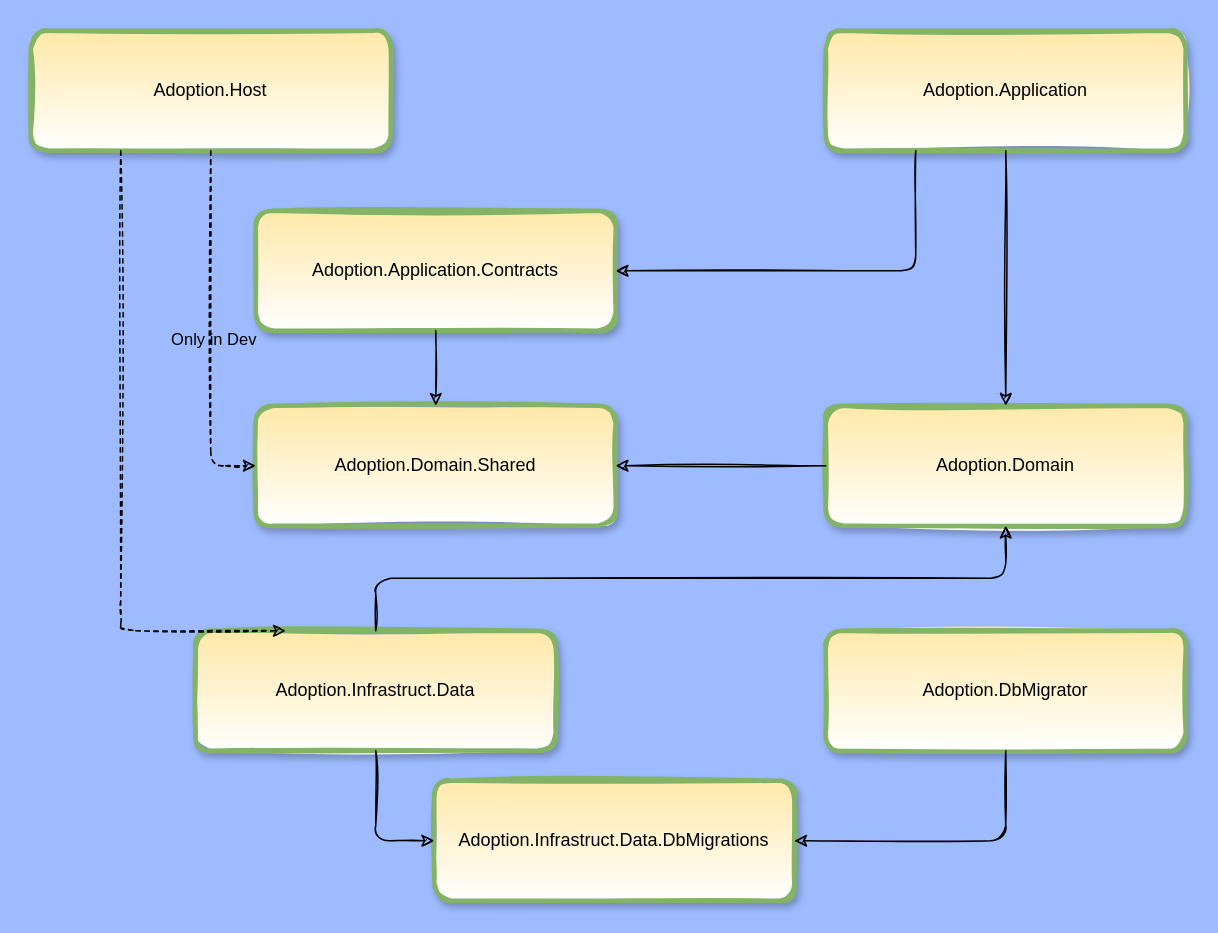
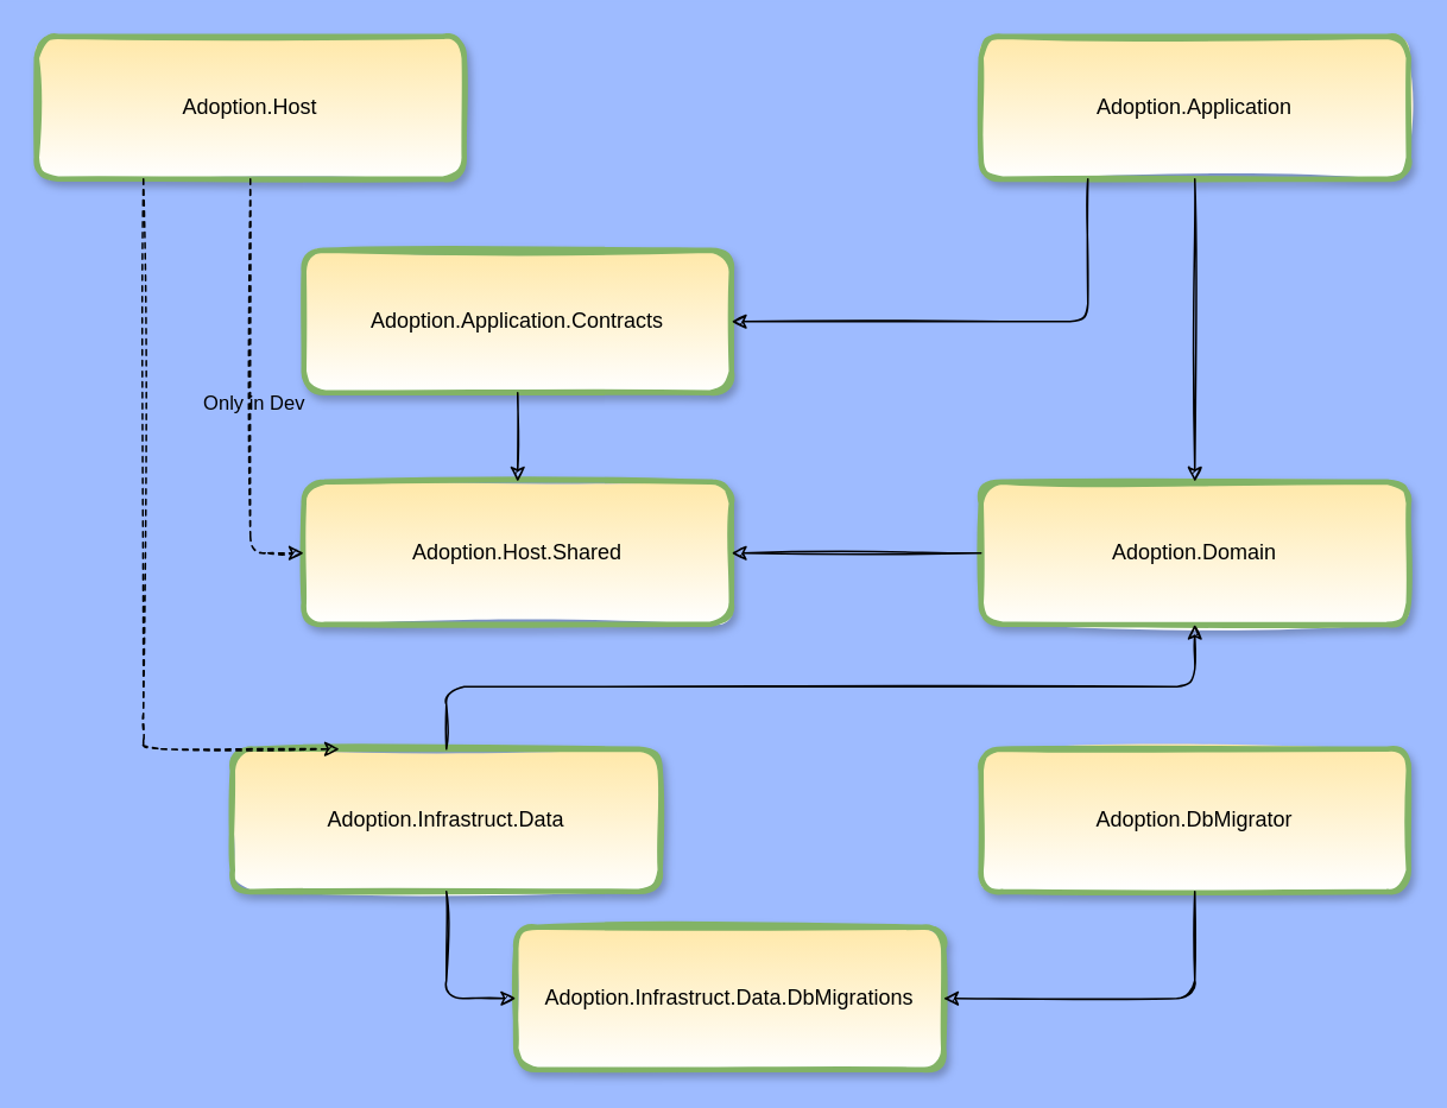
- <mxCell id="7" value="Adoption.Domain.Shared" style="whiteSpace=wrap;html=1;strokeWidth=3;fillWeight=4;hachureGap=8;hachureAngle=45;shadow=1;glass=0;fillStyle=auto;strokeColor=#82b366;gradientColor=#ffffff;fontColor=#000000;sketch=1;rounded=1;fillColor=#FFE8A8;" vertex="1" parent="1"><mxGeometry x="170" y="270" width="240" height="80" as="geometry" /></mxCell>
+ <mxCell id="7" value="Adoption.Host.Shared" style="whiteSpace=wrap;html=1;strokeWidth=3;fillWeight=4;hachureGap=8;hachureAngle=45;shadow=1;glass=0;fillStyle=auto;strokeColor=#82b366;gradientColor=#ffffff;fontColor=#000000;sketch=1;rounded=1;fillColor=#FFE8A8;" vertex="1" parent="1"><mxGeometry x="170" y="270" width="240" height="80" as="geometry" /></mxCell>
